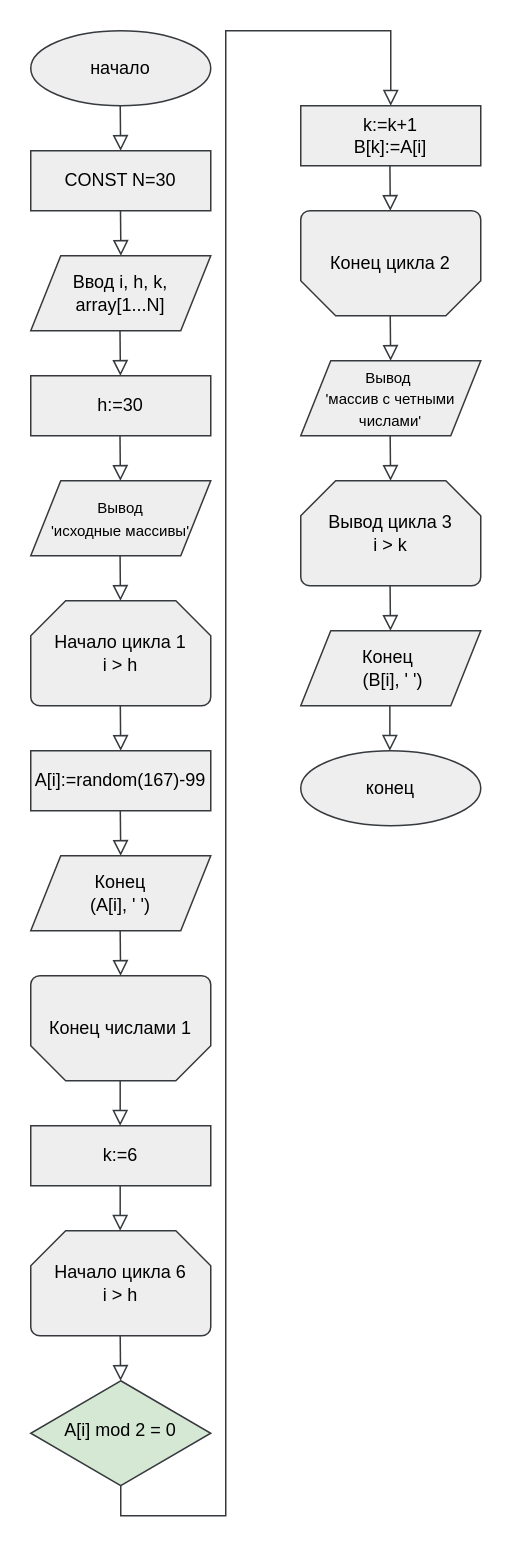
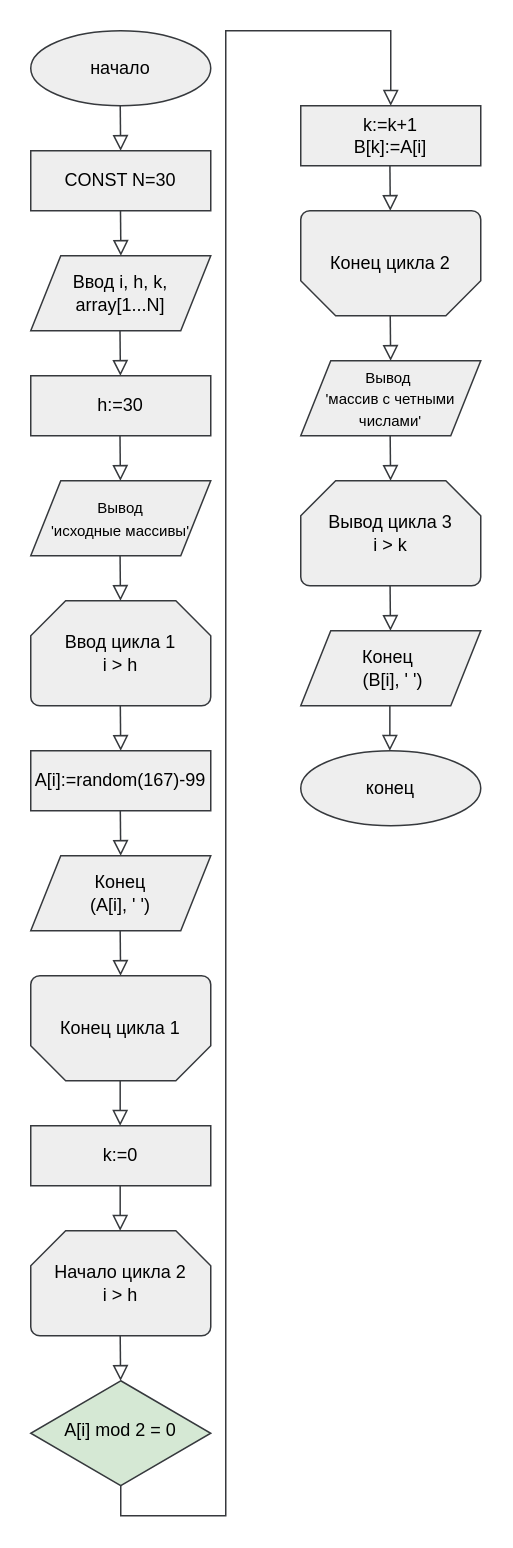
- <mxCell id="3" value="Начало цикла 1&lt;br&gt;i &amp;gt; h" style="strokeWidth=1;html=1;shape=mxgraph.flowchart.loop_limit;whiteSpace=wrap;strokeColor=#36393d;fillColor=#eeeeee;fontColor=#000000;" parent="1" vertex="1"><mxGeometry x="20" y="400" width="120" height="70" as="geometry" /></mxCell>
+ <mxCell id="3" value="Ввод цикла 1&lt;br&gt;i &amp;gt; h" style="strokeWidth=1;html=1;shape=mxgraph.flowchart.loop_limit;whiteSpace=wrap;strokeColor=#36393d;fillColor=#eeeeee;fontColor=#000000;" parent="1" vertex="1"><mxGeometry x="20" y="400" width="120" height="70" as="geometry" /></mxCell>
- <mxCell id="14" value="Конец числами 1" style="strokeWidth=1;html=1;shape=mxgraph.flowchart.loop_limit;whiteSpace=wrap;strokeColor=#36393d;fillColor=#eeeeee;fontColor=#000000;direction=west;" parent="1" vertex="1"><mxGeometry x="20" y="650" width="120" height="70" as="geometry" /></mxCell>
+ <mxCell id="14" value="Конец цикла 1" style="strokeWidth=1;html=1;shape=mxgraph.flowchart.loop_limit;whiteSpace=wrap;strokeColor=#36393d;fillColor=#eeeeee;fontColor=#000000;direction=west;" parent="1" vertex="1"><mxGeometry x="20" y="650" width="120" height="70" as="geometry" /></mxCell>
- <mxCell id="23" value="k:=6" style="rounded=0;whiteSpace=wrap;html=1;strokeColor=#36393d;fillColor=#eeeeee;fontColor=#000000;" parent="1" vertex="1"><mxGeometry x="20" y="750" width="120" height="40" as="geometry" /></mxCell>
+ <mxCell id="23" value="k:=0" style="rounded=0;whiteSpace=wrap;html=1;strokeColor=#36393d;fillColor=#eeeeee;fontColor=#000000;" parent="1" vertex="1"><mxGeometry x="20" y="750" width="120" height="40" as="geometry" /></mxCell>
- <mxCell id="24" value="Начало цикла 6&lt;br&gt;i &amp;gt; h" style="strokeWidth=1;html=1;shape=mxgraph.flowchart.loop_limit;whiteSpace=wrap;strokeColor=#36393d;fillColor=#eeeeee;fontColor=#000000;" parent="1" vertex="1"><mxGeometry x="20" y="820" width="120" height="70" as="geometry" /></mxCell>
+ <mxCell id="24" value="Начало цикла 2&lt;br&gt;i &amp;gt; h" style="strokeWidth=1;html=1;shape=mxgraph.flowchart.loop_limit;whiteSpace=wrap;strokeColor=#36393d;fillColor=#eeeeee;fontColor=#000000;" parent="1" vertex="1"><mxGeometry x="20" y="820" width="120" height="70" as="geometry" /></mxCell>
